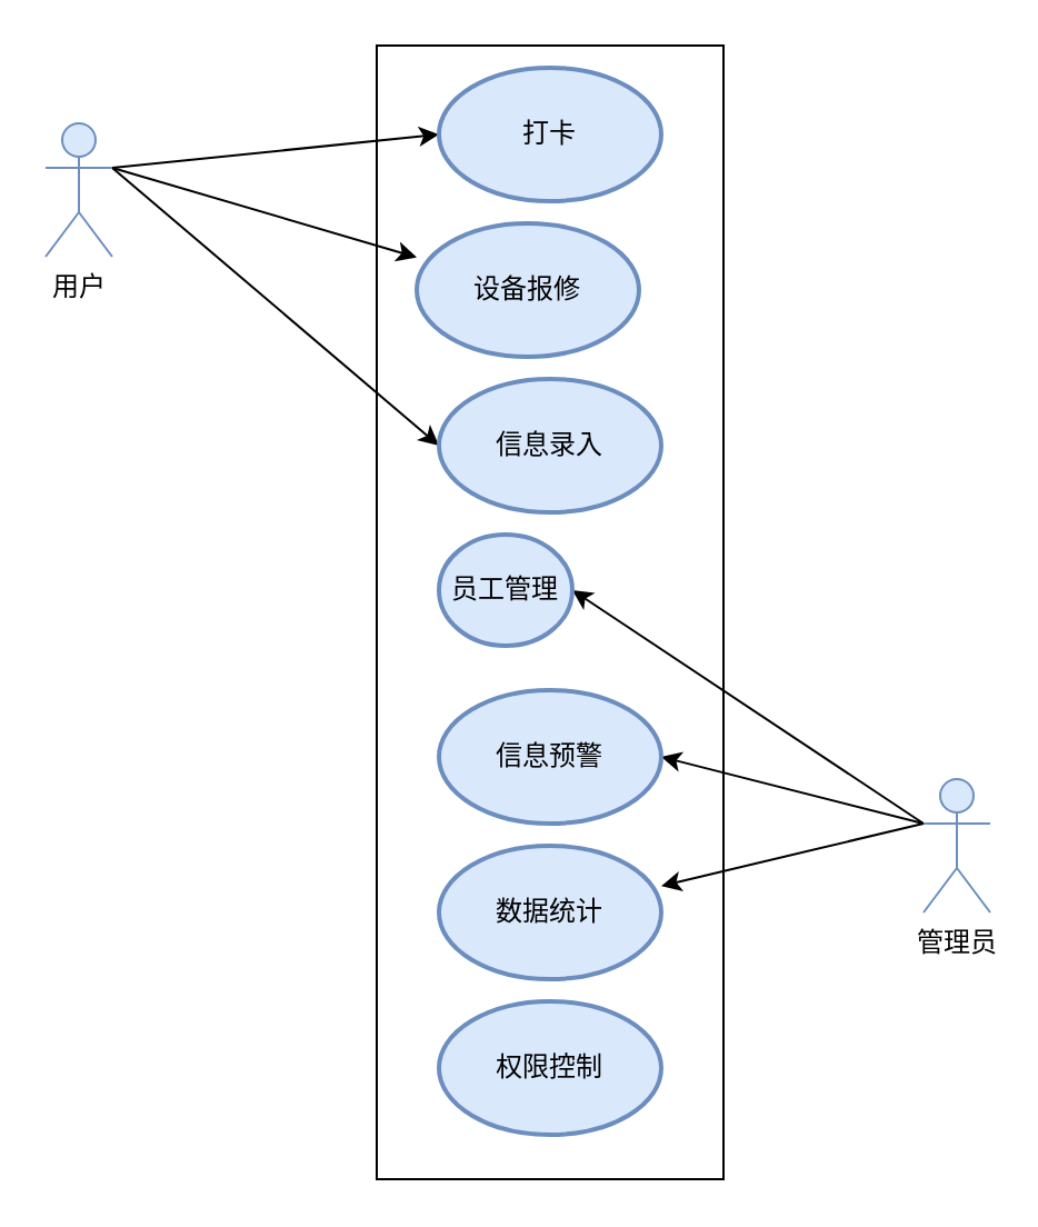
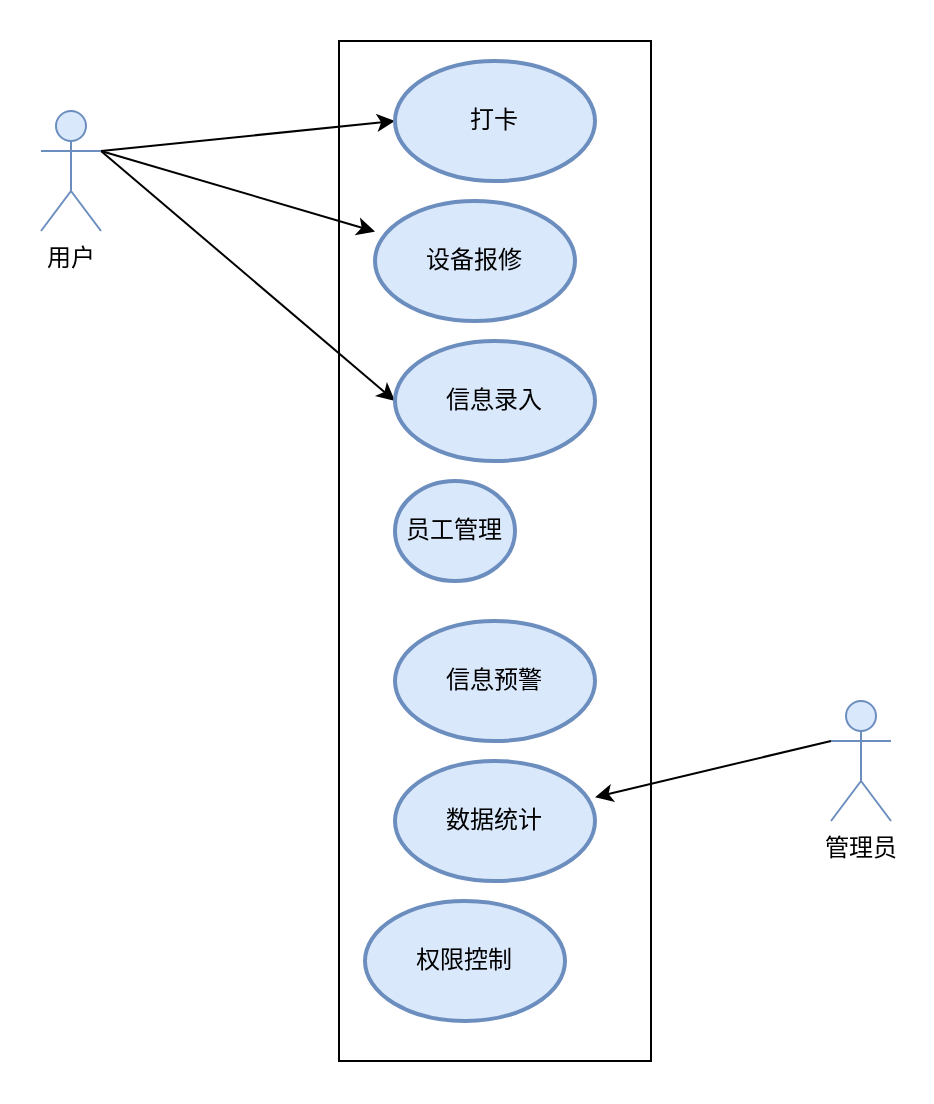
- <mxCell id="9" style="rounded=0;orthogonalLoop=1;jettySize=auto;html=1;exitX=0;exitY=0.333;exitDx=0;exitDy=0;exitPerimeter=0;entryX=1;entryY=0.5;entryDx=0;entryDy=0;entryPerimeter=0;" edge="1" parent="1" source="10" target="14"><mxGeometry relative="1" as="geometry" /></mxCell>
- <mxCell id="8" style="rounded=0;orthogonalLoop=1;jettySize=auto;html=1;exitX=0;exitY=0.333;exitDx=0;exitDy=0;exitPerimeter=0;entryX=1;entryY=0.5;entryDx=0;entryDy=0;entryPerimeter=0;" edge="1" parent="1" source="10" target="15"><mxGeometry relative="1" as="geometry" /></mxCell>
- <mxCell id="17" value="权限控制" style="strokeWidth=2;html=1;shape=mxgraph.flowchart.start_1;whiteSpace=wrap;fillColor=#dae8fc;strokeColor=#6c8ebf;" vertex="1" parent="1"><mxGeometry x="197" y="450" width="100" height="60" as="geometry" /></mxCell>
+ <mxCell id="17" value="权限控制" style="strokeWidth=2;html=1;shape=mxgraph.flowchart.start_1;whiteSpace=wrap;fillColor=#dae8fc;strokeColor=#6c8ebf;" vertex="1" parent="1"><mxGeometry x="182" y="450" width="100" height="60" as="geometry" /></mxCell>
